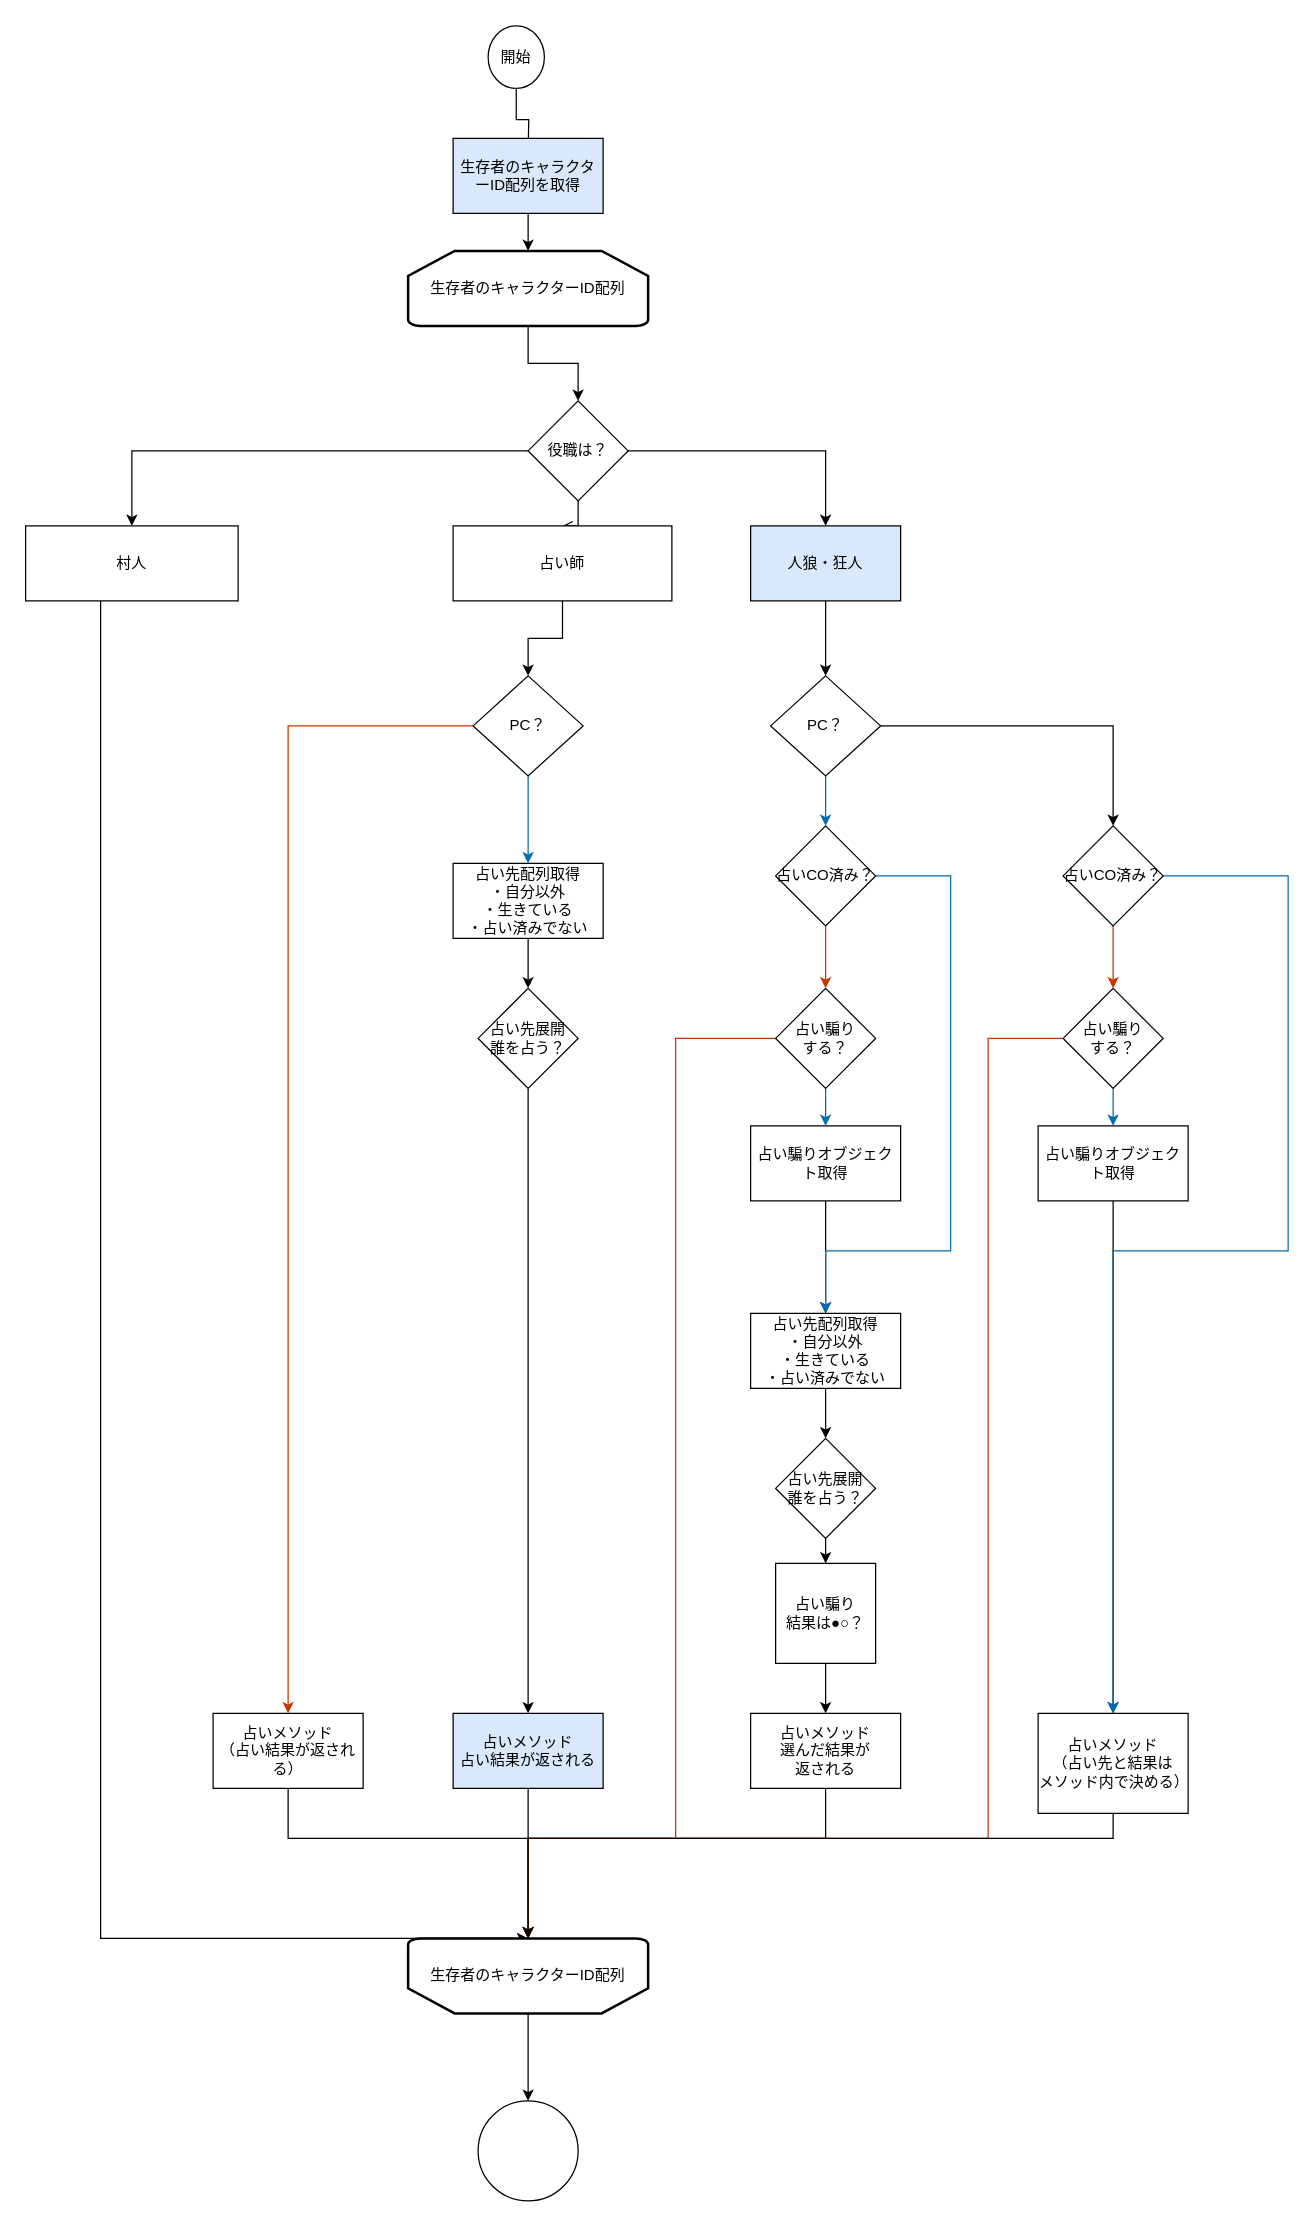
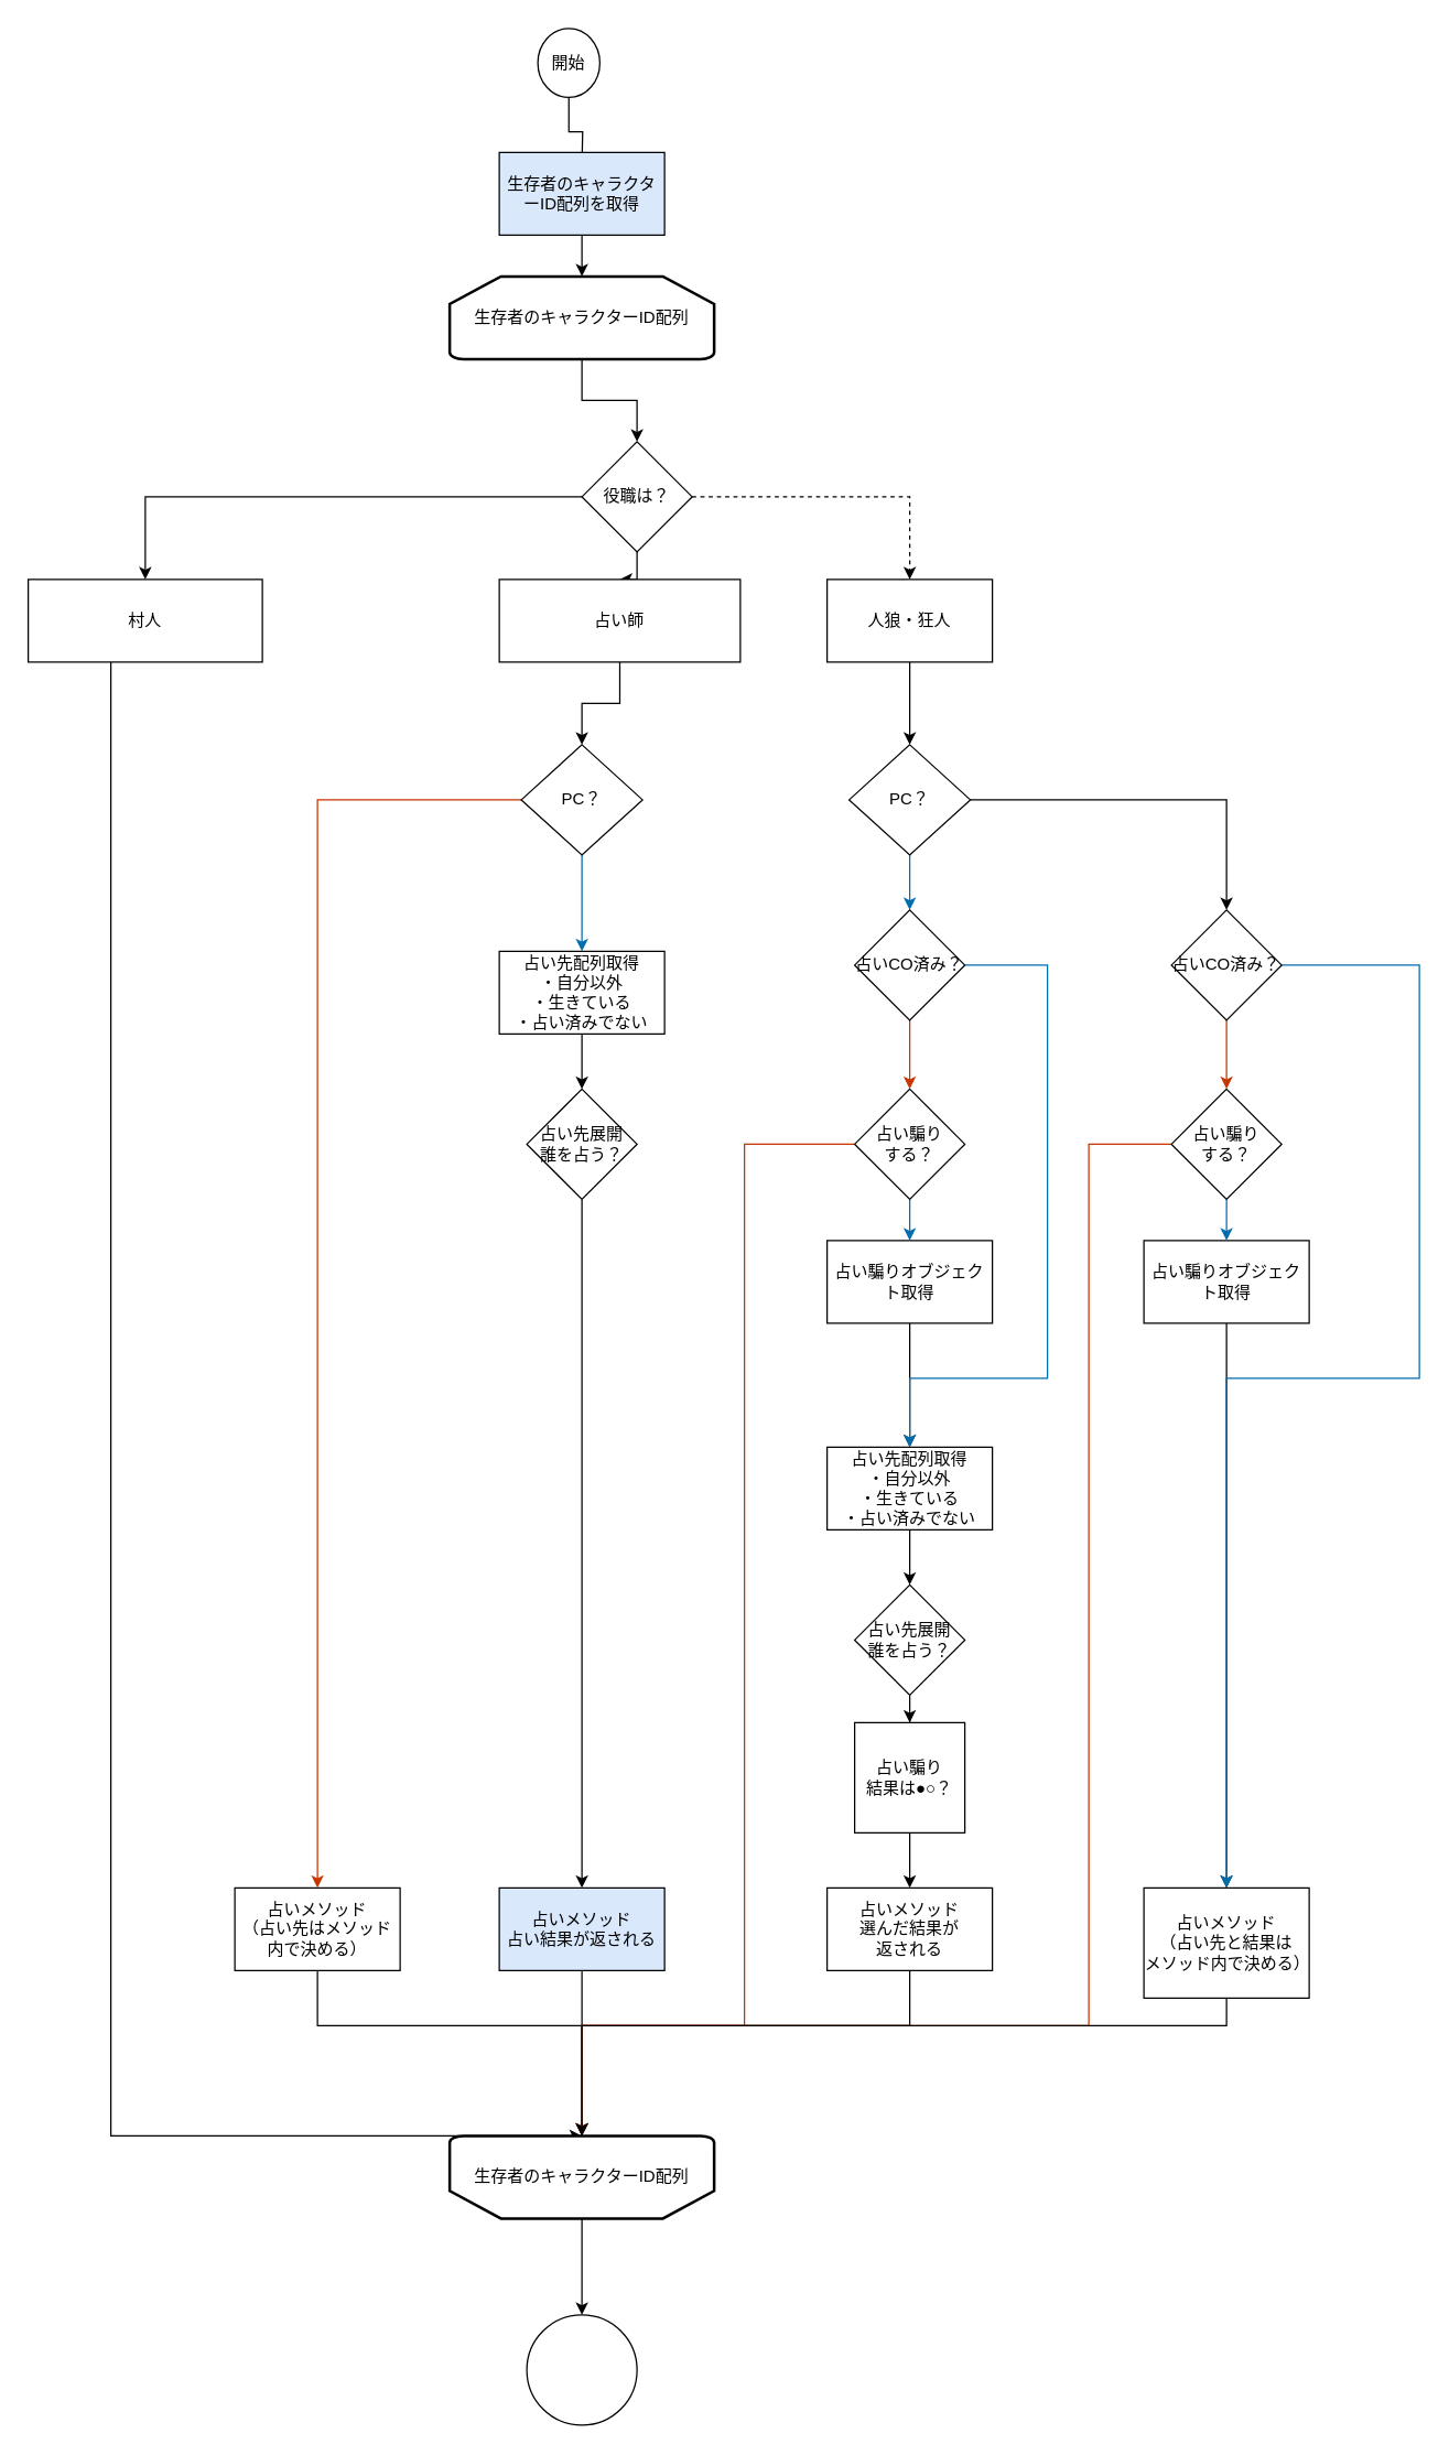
- <mxCell id="12" style="edgeStyle=orthogonalEdgeStyle;rounded=0;orthogonalLoop=1;jettySize=auto;html=1;" edge="1" parent="1" source="14" target="20"><mxGeometry relative="1" as="geometry" /></mxCell>
+ <mxCell id="12" style="edgeStyle=orthogonalEdgeStyle;rounded=0;orthogonalLoop=1;jettySize=auto;html=1;dashed=1;" edge="1" parent="1" source="14" target="20"><mxGeometry relative="1" as="geometry" /></mxCell>
- <mxCell id="11" value="" style="edgeStyle=orthogonalEdgeStyle;rounded=0;orthogonalLoop=1;jettySize=auto;html=1;endArrow=open;" edge="1" parent="1" source="14" target="16"><mxGeometry relative="1" as="geometry" /></mxCell>
+ <mxCell id="11" value="" style="edgeStyle=orthogonalEdgeStyle;rounded=0;orthogonalLoop=1;jettySize=auto;html=1;" edge="1" parent="1" source="14" target="16"><mxGeometry relative="1" as="geometry" /></mxCell>
- <mxCell id="20" value="人狼・狂人" style="rounded=0;whiteSpace=wrap;html=1;fillColor=#dae8fc;" vertex="1" parent="1"><mxGeometry x="600" y="420" width="120" height="60" as="geometry" /></mxCell>
+ <mxCell id="20" value="人狼・狂人" style="rounded=0;whiteSpace=wrap;html=1;" vertex="1" parent="1"><mxGeometry x="600" y="420" width="120" height="60" as="geometry" /></mxCell>
- <mxCell id="29" value="占いメソッド&lt;br&gt;（占い結果が返される）" style="rounded=0;whiteSpace=wrap;html=1;" vertex="1" parent="1"><mxGeometry x="170" y="1370" width="120" height="60" as="geometry" /></mxCell>
+ <mxCell id="29" value="占いメソッド&lt;br&gt;（占い先はメソッド内で決める）" style="rounded=0;whiteSpace=wrap;html=1;" vertex="1" parent="1"><mxGeometry x="170" y="1370" width="120" height="60" as="geometry" /></mxCell>
